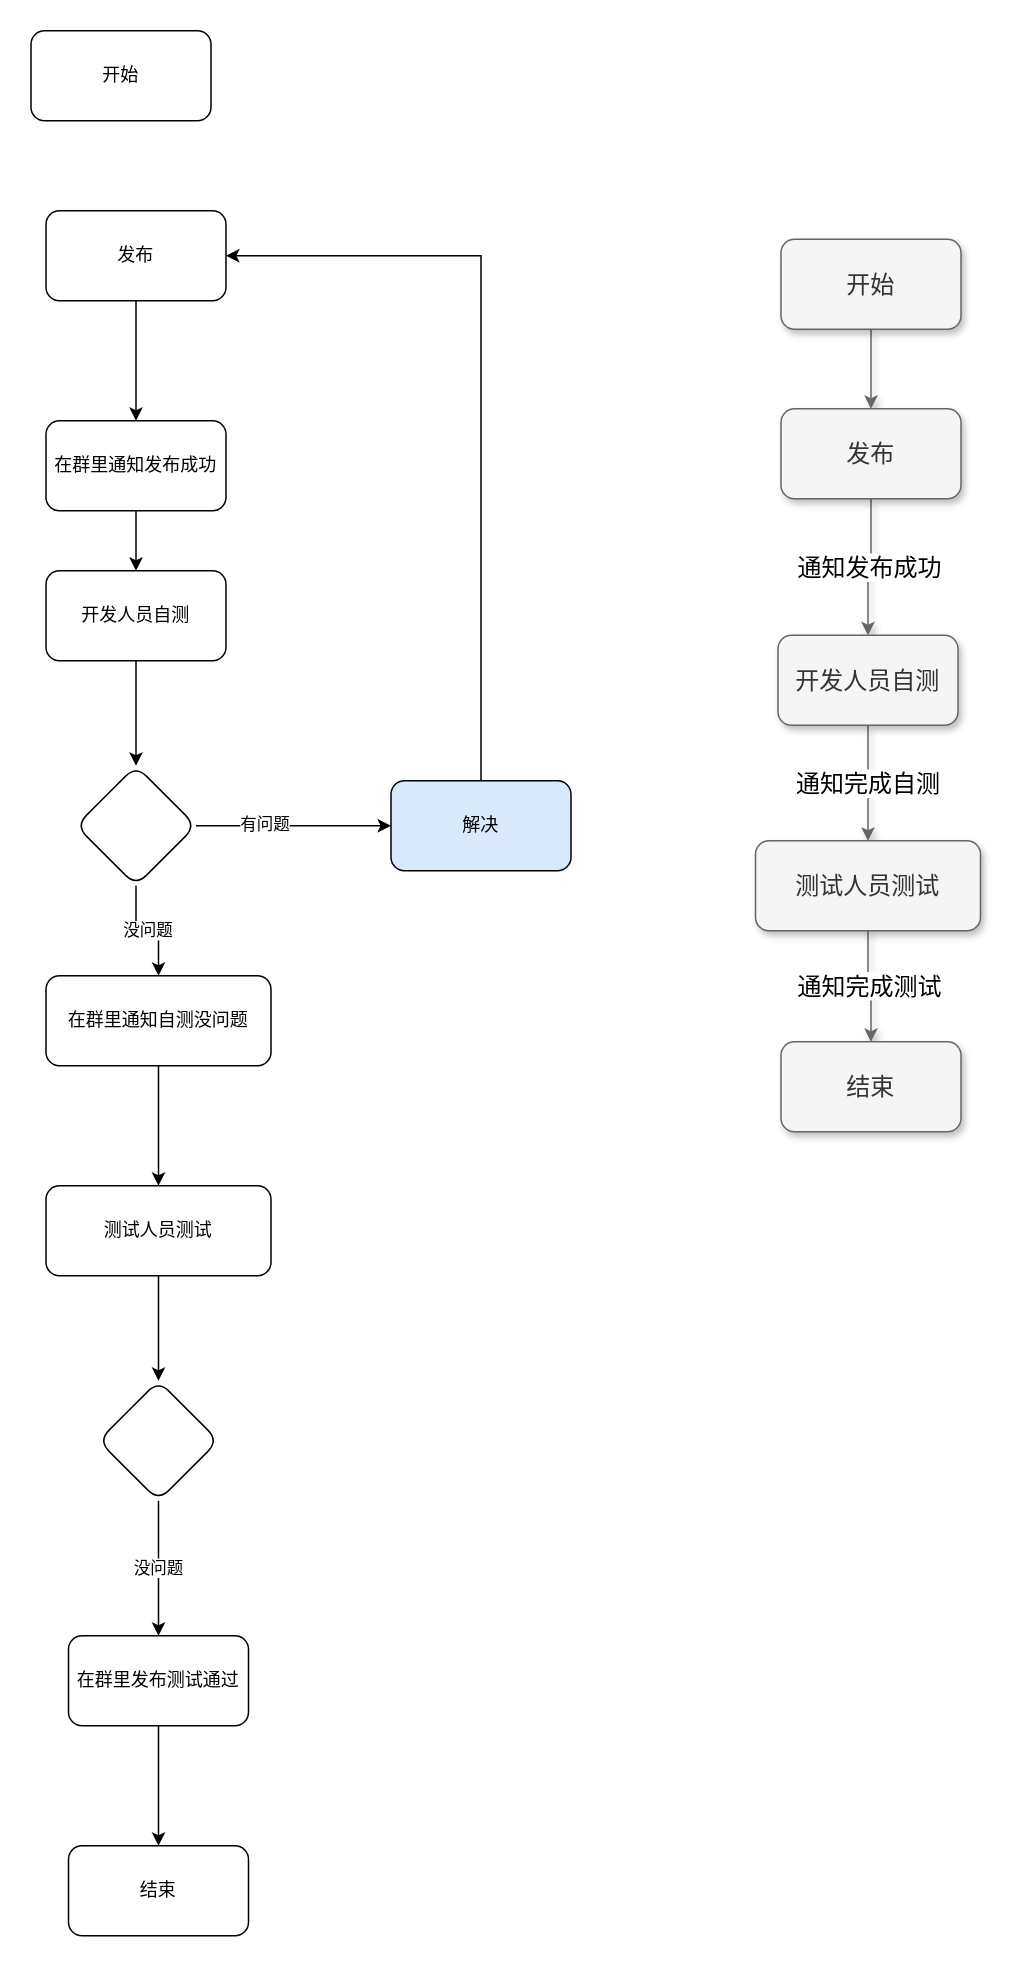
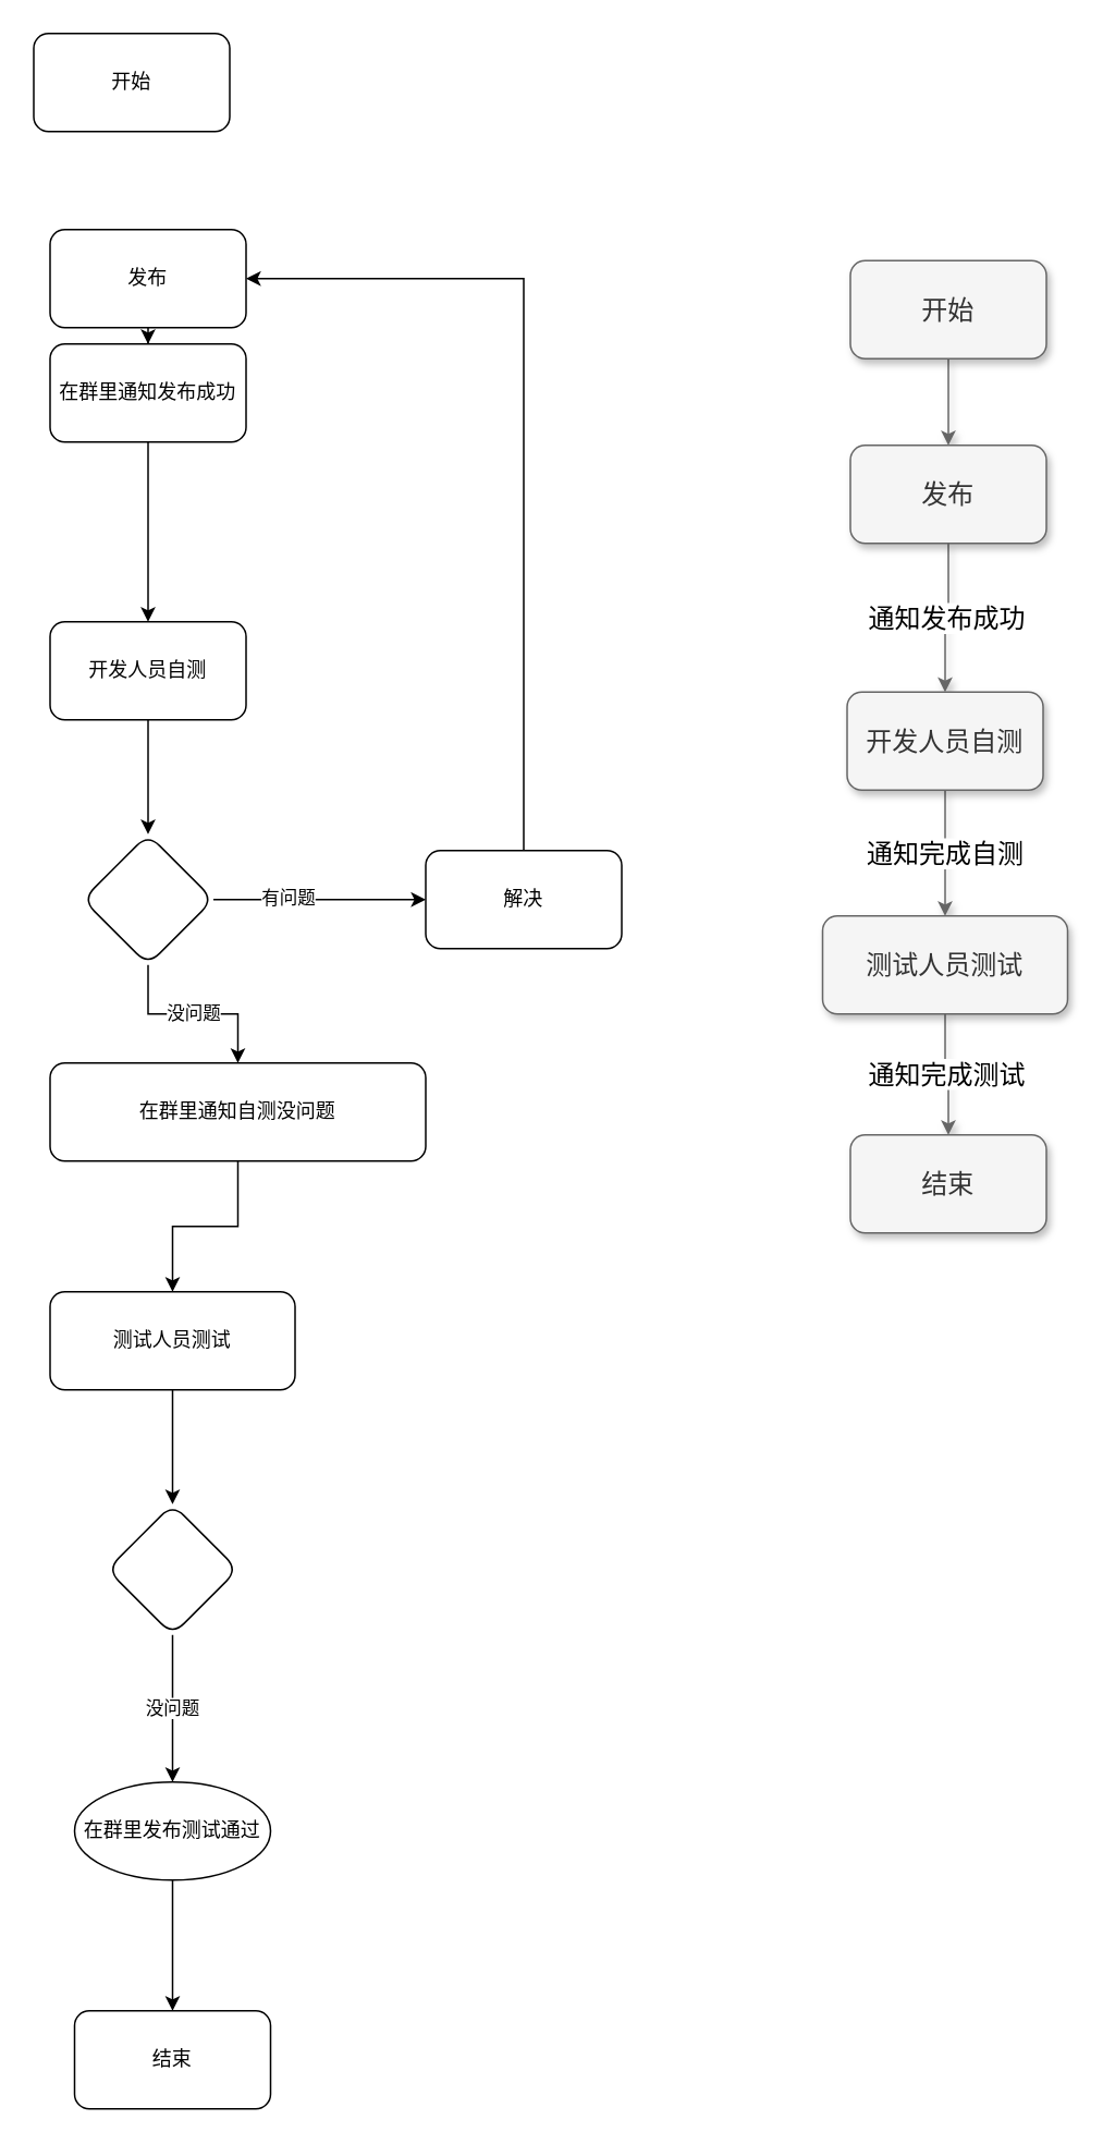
- <mxCell id="16" value="在群里通知发布成功" style="whiteSpace=wrap;html=1;rounded=1;" vertex="1" parent="1"><mxGeometry x="30" y="280" width="120" height="60" as="geometry" /></mxCell>
+ <mxCell id="16" value="在群里通知发布成功" style="whiteSpace=wrap;html=1;rounded=1;" vertex="1" parent="1"><mxGeometry x="30" y="210" width="120" height="60" as="geometry" /></mxCell>
- <mxCell id="12" value="解决" style="whiteSpace=wrap;html=1;rounded=1;fillColor=#dae8fc;" vertex="1" parent="1"><mxGeometry x="260" y="520" width="120" height="60" as="geometry" /></mxCell>
+ <mxCell id="12" value="解决" style="whiteSpace=wrap;html=1;rounded=1;" vertex="1" parent="1"><mxGeometry x="260" y="520" width="120" height="60" as="geometry" /></mxCell>
- <mxCell id="14" value="在群里通知自测没问题" style="whiteSpace=wrap;html=1;rounded=1;" vertex="1" parent="1"><mxGeometry x="30" y="650" width="150" height="60" as="geometry" /></mxCell>
+ <mxCell id="14" value="在群里通知自测没问题" style="whiteSpace=wrap;html=1;rounded=1;" vertex="1" parent="1"><mxGeometry x="30" y="650" width="230" height="60" as="geometry" /></mxCell>
- <mxCell id="22" value="在群里发布测试通过" style="whiteSpace=wrap;html=1;rounded=1;" vertex="1" parent="1"><mxGeometry x="45" y="1090" width="120" height="60" as="geometry" /></mxCell>
+ <mxCell id="22" value="在群里发布测试通过" style="ellipse;whiteSpace=wrap;html=1;" vertex="1" parent="1"><mxGeometry x="45" y="1090" width="120" height="60" as="geometry" /></mxCell>
